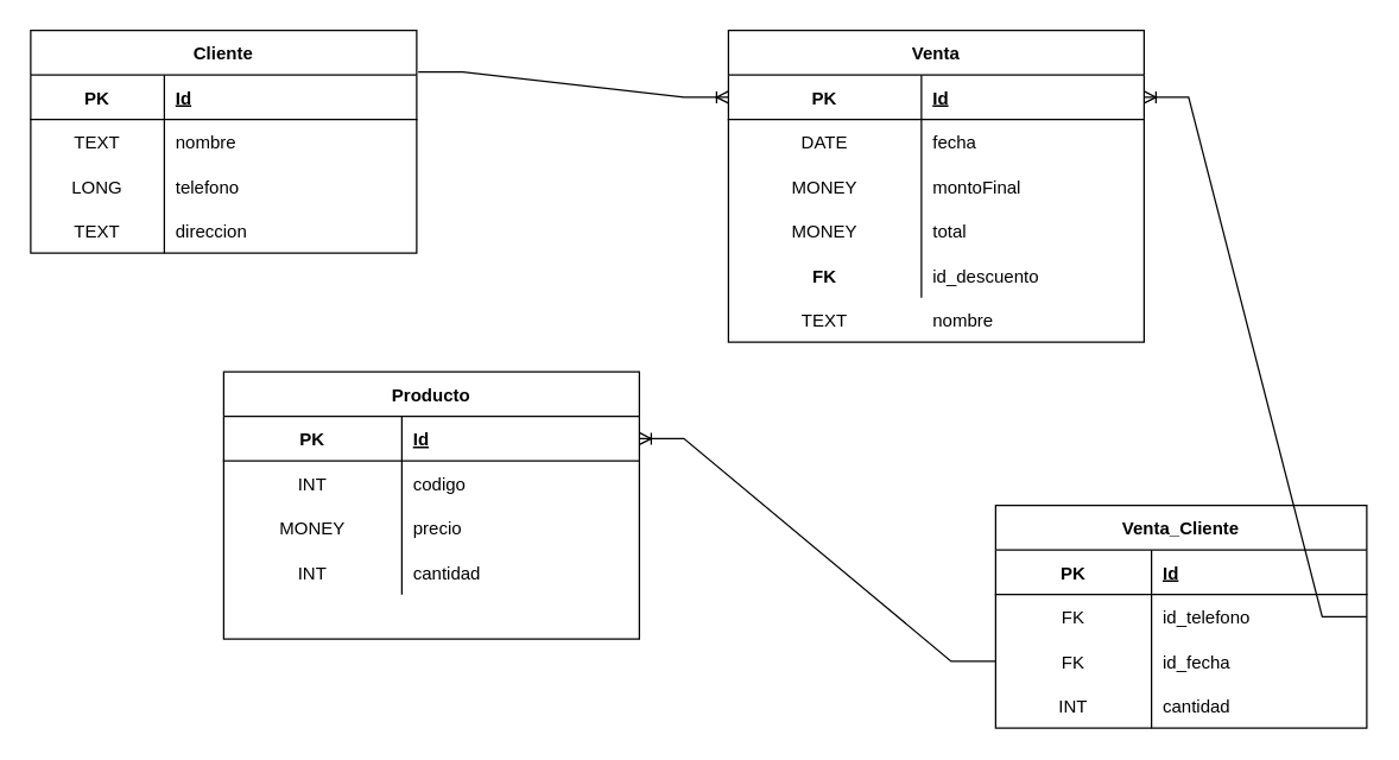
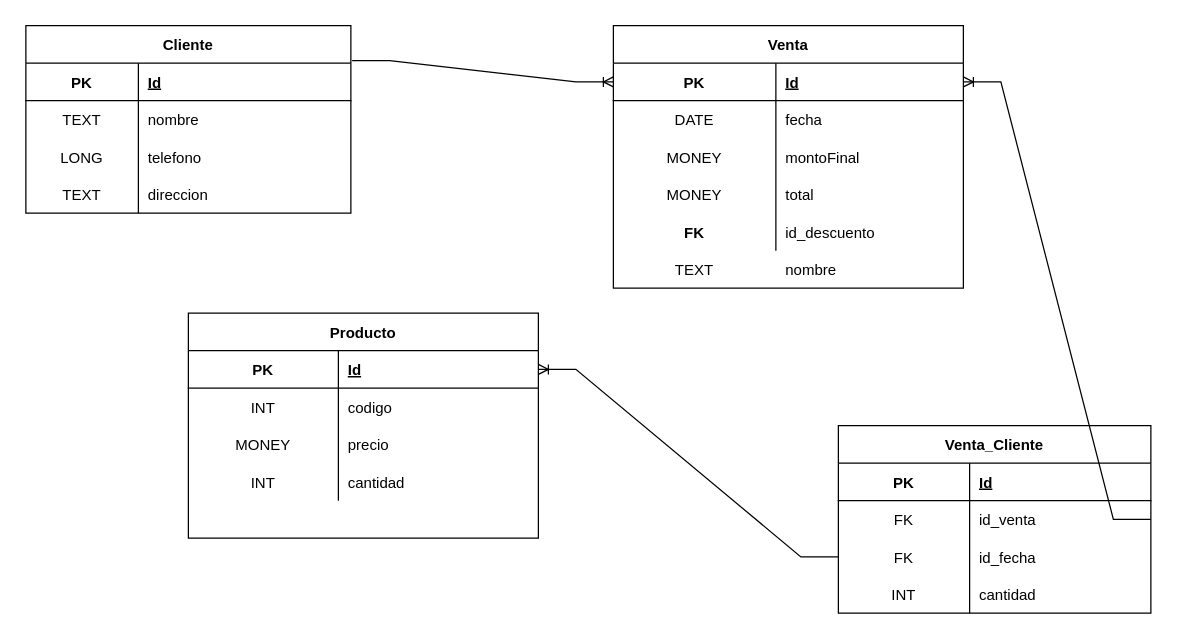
- <mxCell id="53" value="id_telefono" style="shape=partialRectangle;connectable=0;fillColor=none;top=0;left=0;bottom=0;right=0;align=left;spacingLeft=6;fontStyle=0;overflow=hidden;" vertex="1" parent="51"><mxGeometry x="105" width="145" height="30" as="geometry"><mxRectangle width="145" height="30" as="alternateBounds" /></mxGeometry></mxCell>
+ <mxCell id="53" value="id_venta" style="shape=partialRectangle;connectable=0;fillColor=none;top=0;left=0;bottom=0;right=0;align=left;spacingLeft=6;fontStyle=0;overflow=hidden;" vertex="1" parent="51"><mxGeometry x="105" width="145" height="30" as="geometry"><mxRectangle width="145" height="30" as="alternateBounds" /></mxGeometry></mxCell>
